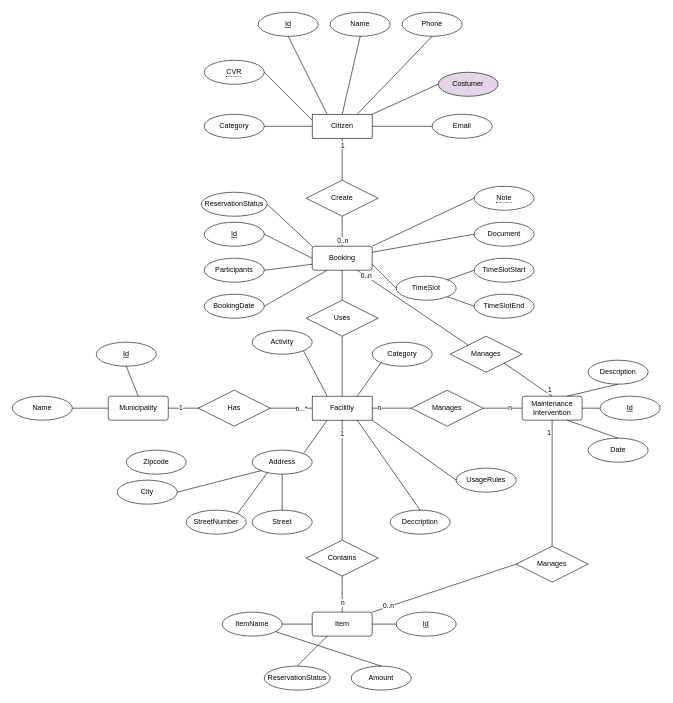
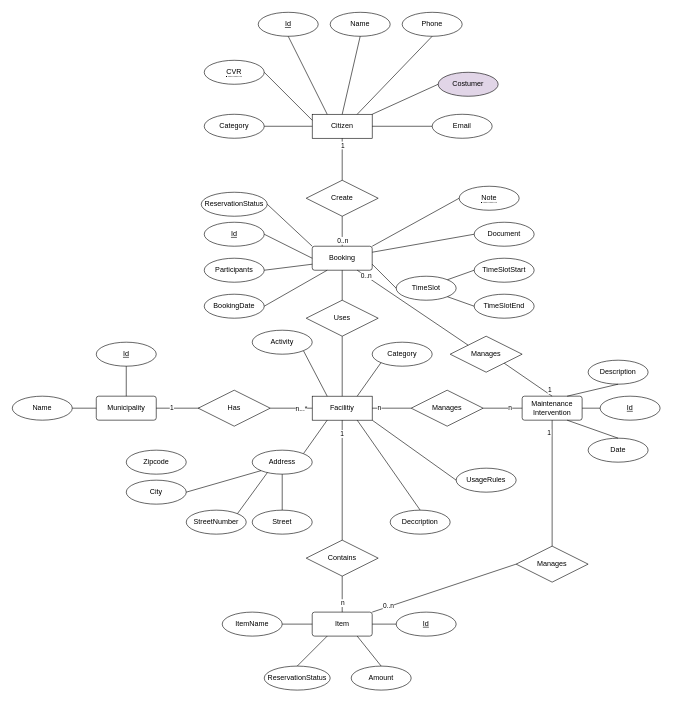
- <mxCell id="23" value="&lt;span style=&quot;border-bottom: 1px dotted&quot;&gt;Note&lt;/span&gt;" style="ellipse;whiteSpace=wrap;html=1;align=center;" vertex="1" parent="1"><mxGeometry x="790" y="310" width="100" height="40" as="geometry" /></mxCell>
+ <mxCell id="23" value="&lt;span style=&quot;border-bottom: 1px dotted&quot;&gt;Note&lt;/span&gt;" style="ellipse;whiteSpace=wrap;html=1;align=center;" vertex="1" parent="1"><mxGeometry x="765" y="310" width="100" height="40" as="geometry" /></mxCell>
- <mxCell id="63" value="Municipality" style="rounded=1;arcSize=10;whiteSpace=wrap;html=1;align=center;" vertex="1" parent="1"><mxGeometry x="180" y="660" width="100" height="40" as="geometry" /></mxCell>
+ <mxCell id="63" value="Municipality" style="rounded=1;arcSize=10;whiteSpace=wrap;html=1;align=center;" vertex="1" parent="1"><mxGeometry x="160" y="660" width="100" height="40" as="geometry" /></mxCell>
- <mxCell id="83" value="City" style="ellipse;whiteSpace=wrap;html=1;align=center;" vertex="1" parent="1"><mxGeometry x="195" y="800" width="100" height="40" as="geometry" /></mxCell>
+ <mxCell id="83" value="City" style="ellipse;whiteSpace=wrap;html=1;align=center;" vertex="1" parent="1"><mxGeometry x="210" y="800" width="100" height="40" as="geometry" /></mxCell>
- <mxCell id="17" value="" style="endArrow=none;html=1;rounded=0;exitX=0.5;exitY=0;exitDx=0;exitDy=0;" edge="1" parent="1" source="15" target="14"><mxGeometry relative="1" as="geometry"><mxPoint x="510" y="1050" as="sourcePoint" /><mxPoint x="565" y="1020" as="targetPoint" /></mxGeometry></mxCell>
+ <mxCell id="17" value="" style="endArrow=none;html=1;rounded=0;entryX=0.75;entryY=1;entryDx=0;entryDy=0;exitX=0.5;exitY=0;exitDx=0;exitDy=0;" edge="1" parent="1" source="15" target="12"><mxGeometry relative="1" as="geometry"><mxPoint x="510" y="1050" as="sourcePoint" /><mxPoint x="565" y="1020" as="targetPoint" /></mxGeometry></mxCell>
